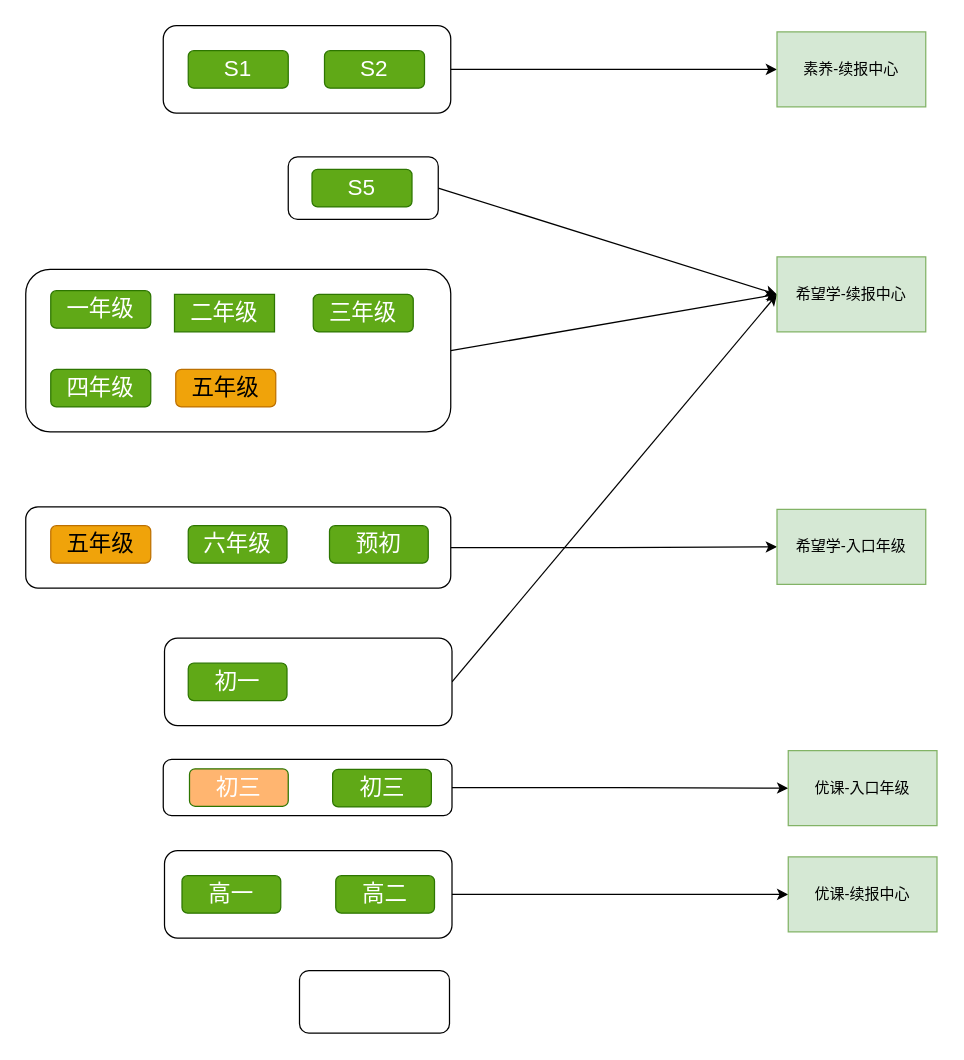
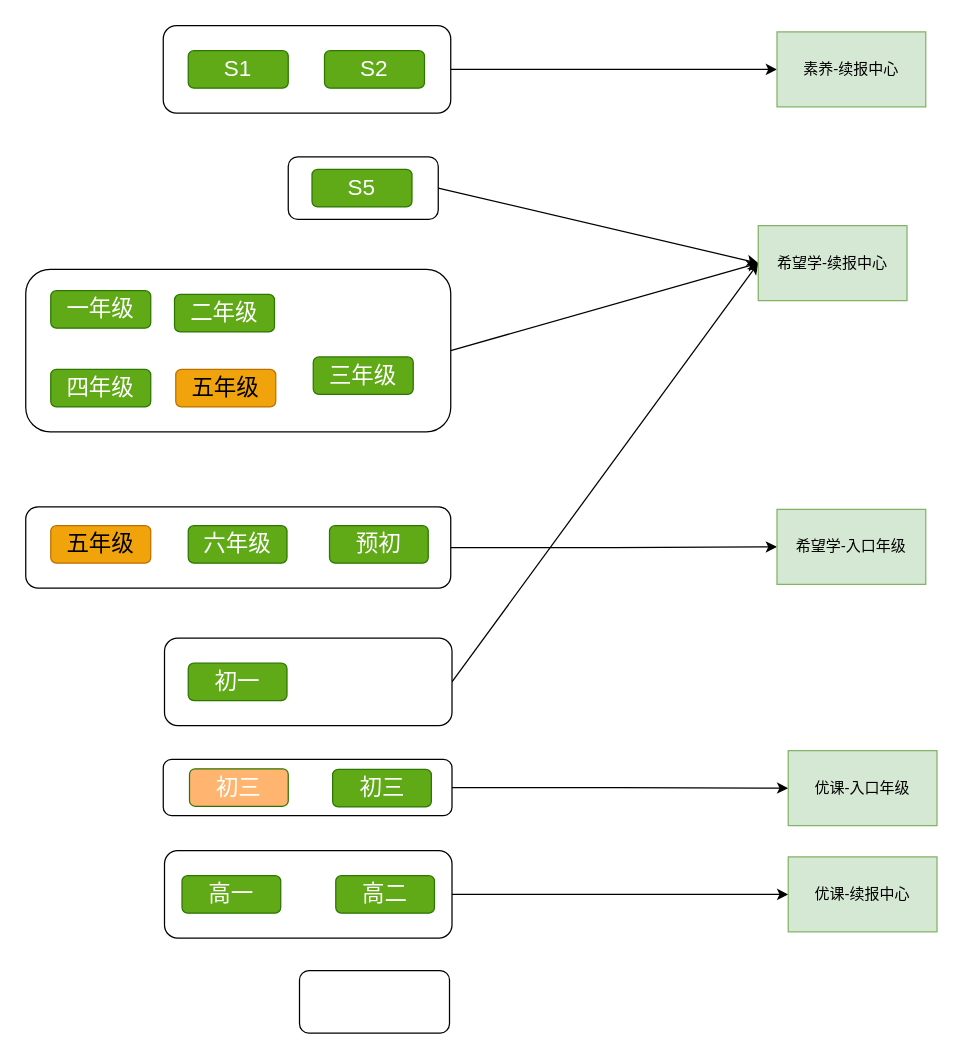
- <mxCell id="17" value="希望学-续报中心" style="rounded=0;whiteSpace=wrap;html=1;fillColor=#d5e8d4;strokeColor=#82b366;" parent="1" vertex="1"><mxGeometry x="621" y="205" width="119" height="60" as="geometry" /></mxCell>
+ <mxCell id="17" value="希望学-续报中心" style="rounded=0;whiteSpace=wrap;html=1;fillColor=#d5e8d4;strokeColor=#82b366;" parent="1" vertex="1"><mxGeometry x="606" y="180" width="119" height="60" as="geometry" /></mxCell>
- <mxCell id="27" value="&lt;span style=&quot;font-size: 18px;&quot;&gt;二年级&lt;/span&gt;" style="whiteSpace=wrap;html=1;fillColor=#60a917;fontColor=#ffffff;strokeColor=#2D7600;rounded=0;" parent="1" vertex="1"><mxGeometry x="139" y="235" width="80" height="30" as="geometry" /></mxCell>
+ <mxCell id="27" value="&lt;span style=&quot;font-size: 18px;&quot;&gt;二年级&lt;/span&gt;" style="rounded=1;whiteSpace=wrap;html=1;fillColor=#60a917;fontColor=#ffffff;strokeColor=#2D7600;" parent="1" vertex="1"><mxGeometry x="139" y="235" width="80" height="30" as="geometry" /></mxCell>
- <mxCell id="28" value="&lt;span style=&quot;font-size: 18px;&quot;&gt;三年级&lt;/span&gt;" style="rounded=1;whiteSpace=wrap;html=1;fillColor=#60a917;fontColor=#ffffff;strokeColor=#2D7600;" parent="1" vertex="1"><mxGeometry x="250" y="235" width="80" height="30" as="geometry" /></mxCell>
+ <mxCell id="28" value="&lt;span style=&quot;font-size: 18px;&quot;&gt;三年级&lt;/span&gt;" style="rounded=1;whiteSpace=wrap;html=1;fillColor=#60a917;fontColor=#ffffff;strokeColor=#2D7600;" parent="1" vertex="1"><mxGeometry x="250" y="285" width="80" height="30" as="geometry" /></mxCell>
